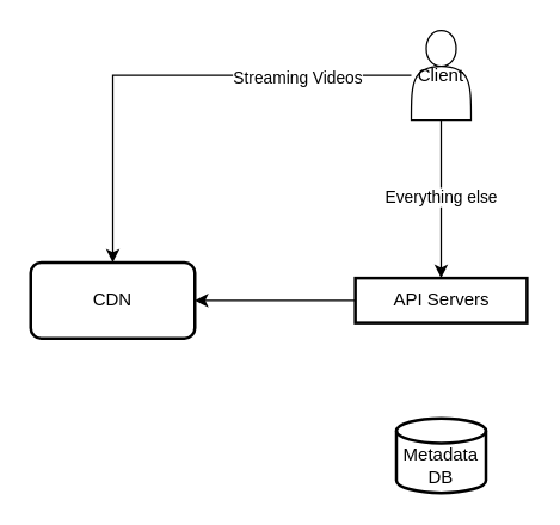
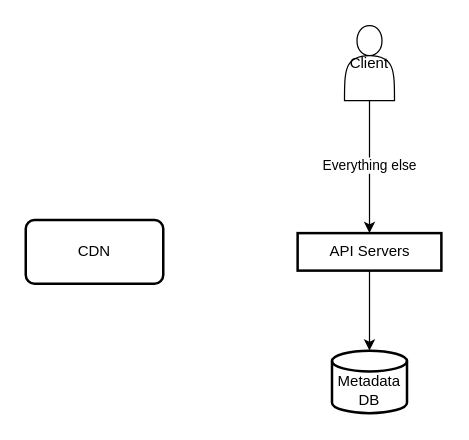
- <mxCell id="4" style="edgeStyle=orthogonalEdgeStyle;rounded=0;orthogonalLoop=1;jettySize=auto;html=1;entryX=0.5;entryY=0;entryDx=0;entryDy=0;" parent="1" source="6" target="10" edge="1"><mxGeometry relative="1" as="geometry" /></mxCell>
- <mxCell id="5" value="Streaming Videos" style="edgeLabel;html=1;align=center;verticalAlign=middle;resizable=0;points=[];" vertex="1" connectable="0" parent="4"><mxGeometry x="-0.527" y="1" relative="1" as="geometry"><mxPoint as="offset" /></mxGeometry></mxCell>
- <mxCell id="7" value="" style="edgeStyle=orthogonalEdgeStyle;rounded=0;orthogonalLoop=1;jettySize=auto;html=1;" parent="1" source="8" target="10" edge="1"><mxGeometry relative="1" as="geometry" /></mxCell>
+ <mxCell id="7" value="" style="edgeStyle=orthogonalEdgeStyle;rounded=0;orthogonalLoop=1;jettySize=auto;html=1;" parent="1" source="8" target="9" edge="1"><mxGeometry relative="1" as="geometry" /></mxCell>
